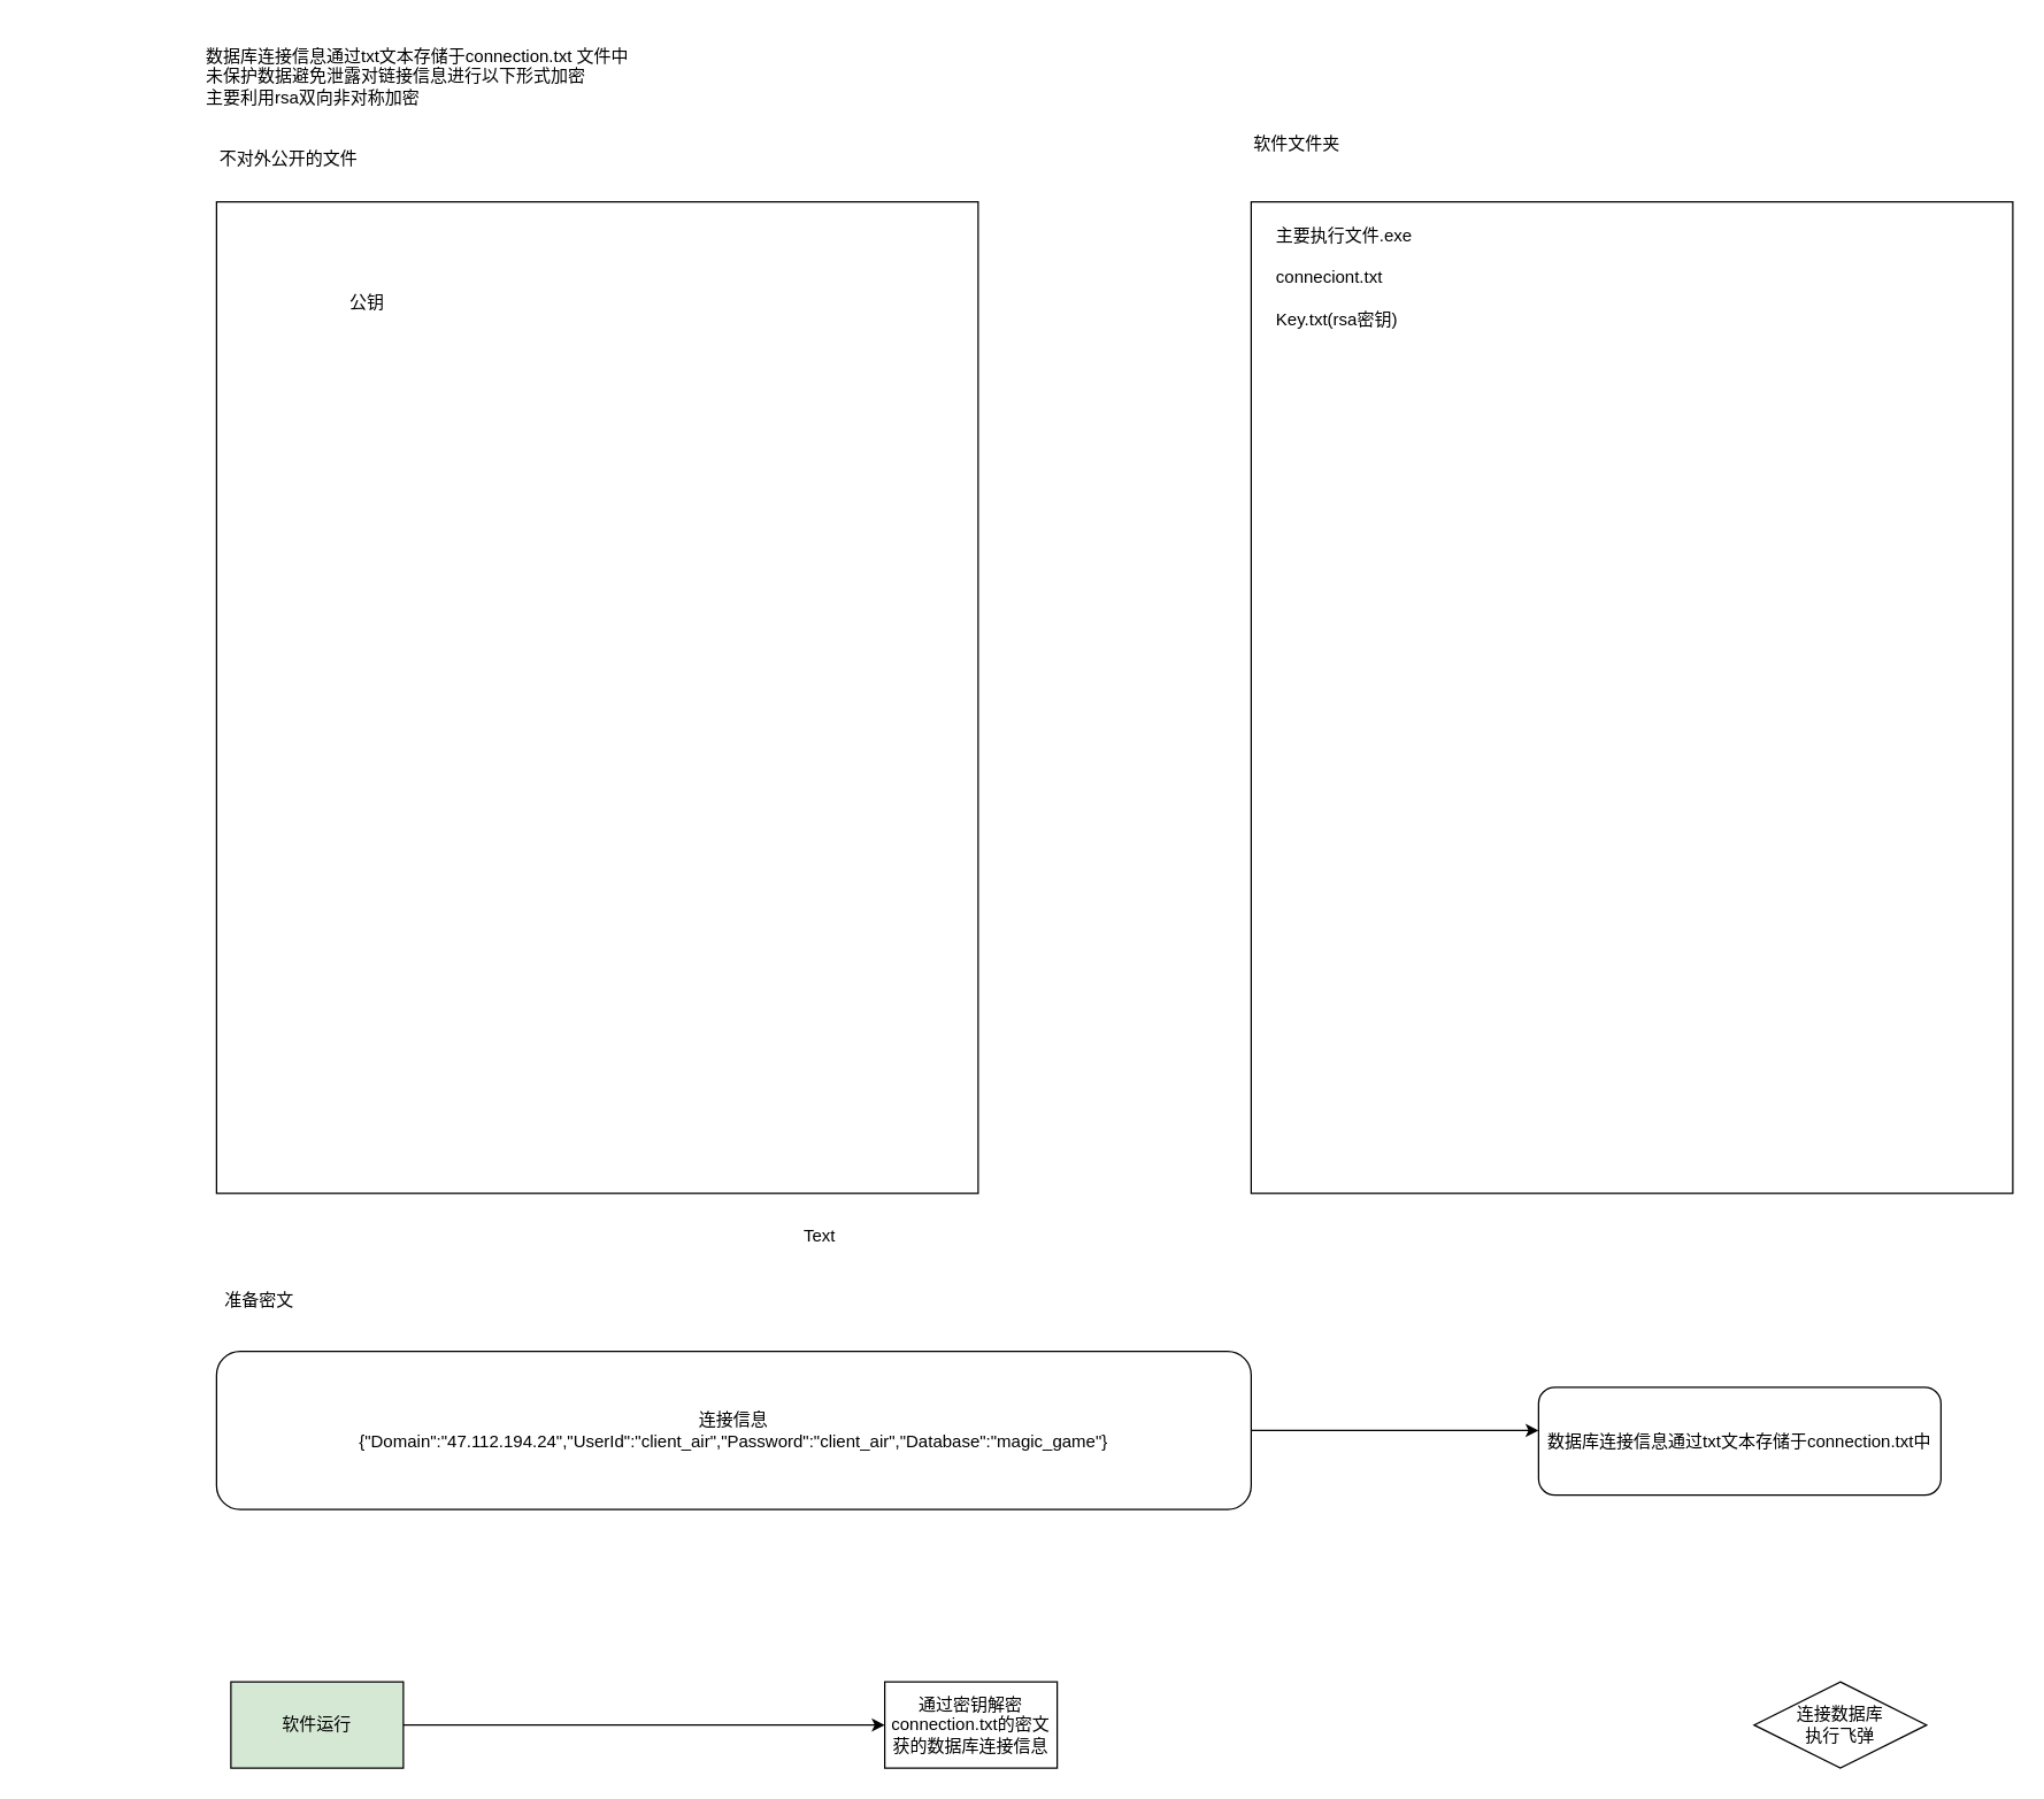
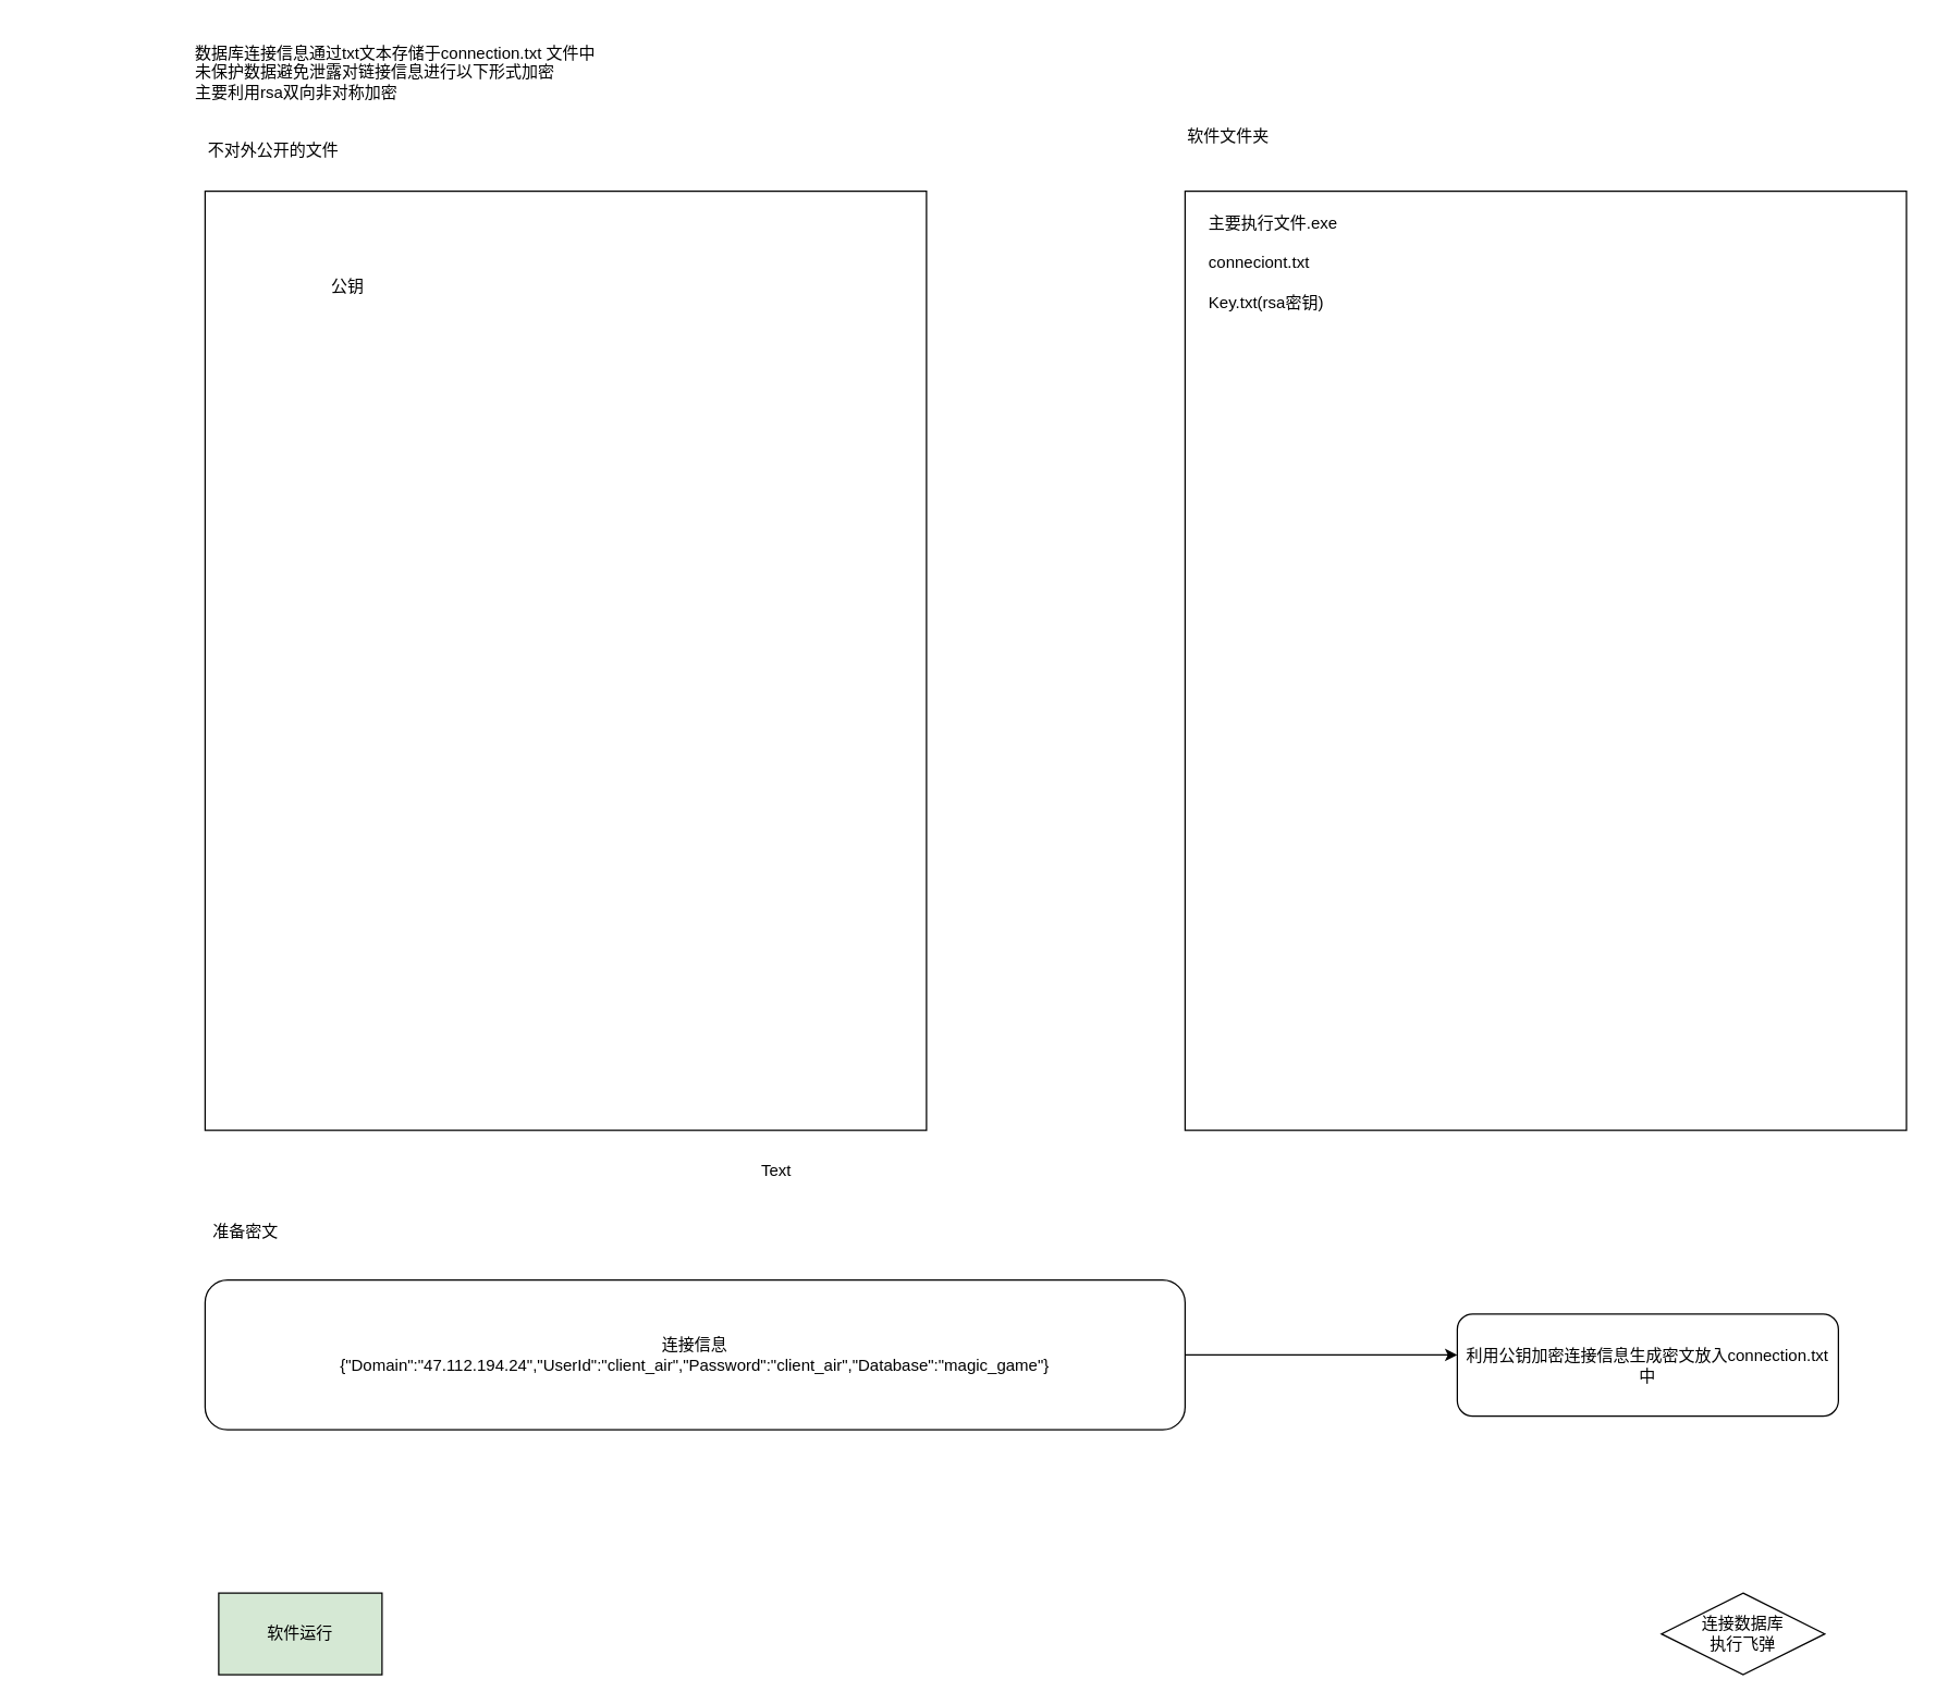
- <mxCell id="12" value="数据库连接信息通过txt文本存储于connection.txt中" style="rounded=1;whiteSpace=wrap;html=1;" vertex="1" parent="1"><mxGeometry x="1070" y="965" width="280" height="75" as="geometry" /></mxCell>
+ <mxCell id="12" value="利用公钥加密连接信息生成密文放入connection.txt中" style="rounded=1;whiteSpace=wrap;html=1;" vertex="1" parent="1"><mxGeometry x="1070" y="965" width="280" height="75" as="geometry" /></mxCell>
- <mxCell id="14" value="" style="edgeStyle=orthogonalEdgeStyle;rounded=0;orthogonalLoop=1;jettySize=auto;html=1;" edge="1" parent="1" source="15" target="16"><mxGeometry relative="1" as="geometry" /></mxCell>
- <mxCell id="16" value="通过密钥解密connection.txt的密文&lt;br&gt;获的数据库连接信息&lt;br&gt;" style="rounded=0;whiteSpace=wrap;html=1;" vertex="1" parent="1"><mxGeometry x="615" y="1170" width="120" height="60" as="geometry" /></mxCell>
